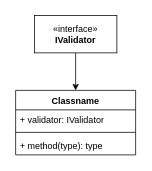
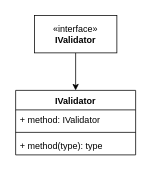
- <mxCell id="4" value="Classname" style="swimlane;fontStyle=1;align=center;verticalAlign=top;childLayout=stackLayout;horizontal=1;startSize=26;horizontalStack=0;resizeParent=1;resizeParentMax=0;resizeLast=0;collapsible=1;marginBottom=0;whiteSpace=wrap;html=1;" vertex="1" parent="1"><mxGeometry x="20" y="120" width="160" height="86" as="geometry" /></mxCell>
+ <mxCell id="4" value="IValidator" style="swimlane;fontStyle=1;align=center;verticalAlign=top;childLayout=stackLayout;horizontal=1;startSize=26;horizontalStack=0;resizeParent=1;resizeParentMax=0;resizeLast=0;collapsible=1;marginBottom=0;whiteSpace=wrap;html=1;" vertex="1" parent="1"><mxGeometry x="20" y="120" width="160" height="86" as="geometry" /></mxCell>
- <mxCell id="5" value="+ validator: IValidator" style="text;strokeColor=none;fillColor=none;align=left;verticalAlign=top;spacingLeft=4;spacingRight=4;overflow=hidden;rotatable=0;points=[[0,0.5],[1,0.5]];portConstraint=eastwest;whiteSpace=wrap;html=1;" vertex="1" parent="4"><mxGeometry y="26" width="160" height="26" as="geometry" /></mxCell>
+ <mxCell id="5" value="+ method: IValidator" style="text;strokeColor=none;fillColor=none;align=left;verticalAlign=top;spacingLeft=4;spacingRight=4;overflow=hidden;rotatable=0;points=[[0,0.5],[1,0.5]];portConstraint=eastwest;whiteSpace=wrap;html=1;" vertex="1" parent="4"><mxGeometry y="26" width="160" height="26" as="geometry" /></mxCell>
